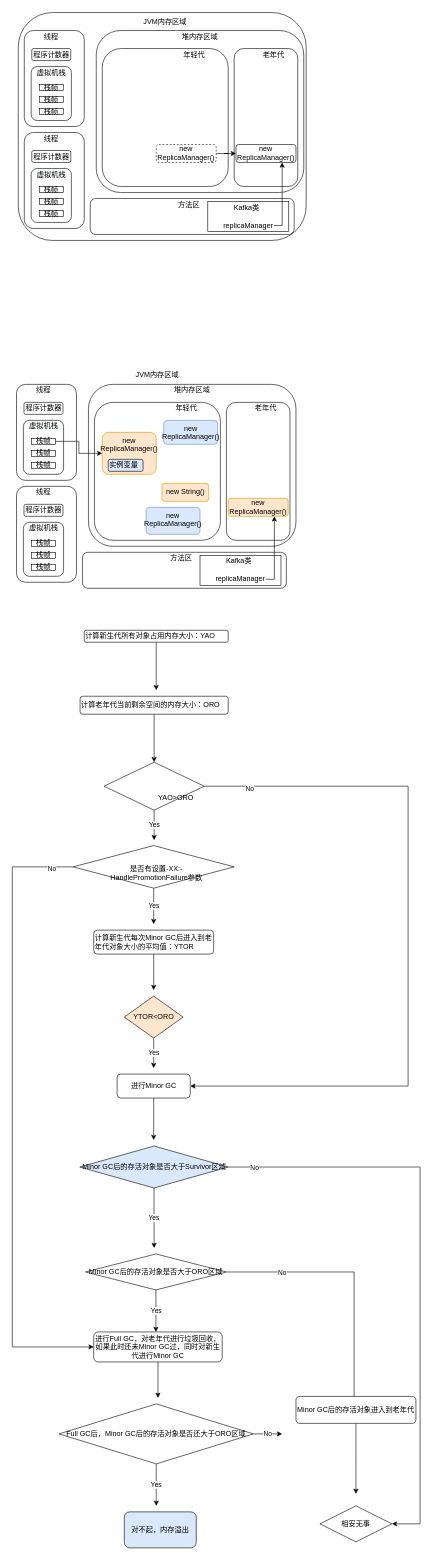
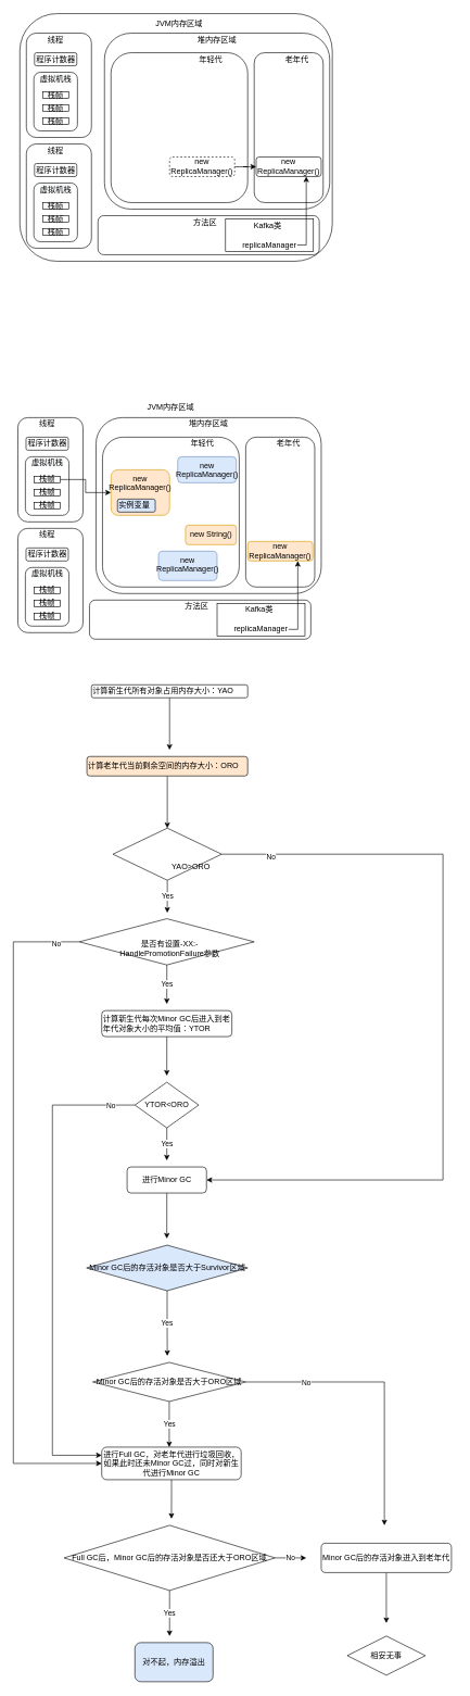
- <mxCell id="68" value="new&amp;nbsp;String()" style="rounded=1;whiteSpace=wrap;html=1;verticalAlign=top;fillColor=#ffe6cc;strokeColor=#d79b00;" vertex="1" parent="1"><mxGeometry x="269.5" y="805" width="78" height="30" as="geometry" /></mxCell>
+ <mxCell id="68" value="new&amp;nbsp;String()" style="rounded=1;whiteSpace=wrap;html=1;verticalAlign=top;fillColor=#ffe6cc;strokeColor=#d79b00;" vertex="1" parent="1"><mxGeometry x="284.5" y="805" width="78" height="30" as="geometry" /></mxCell>
- <mxCell id="74" value="计算老年代当前剩余空间的内存大小：ORO" style="rounded=1;whiteSpace=wrap;html=1;align=left;" vertex="1" parent="1"><mxGeometry x="133" y="1160" width="247" height="30" as="geometry" /></mxCell>
+ <mxCell id="74" value="计算老年代当前剩余空间的内存大小：ORO" style="rounded=1;whiteSpace=wrap;html=1;align=left;fillColor=#ffe6cc;" vertex="1" parent="1"><mxGeometry x="133" y="1160" width="247" height="30" as="geometry" /></mxCell>
- <mxCell id="85" value="YTOR&amp;lt;ORO" style="rhombus;whiteSpace=wrap;html=1;align=center;fillColor=#ffe6cc;" vertex="1" parent="1"><mxGeometry x="206.75" y="1660" width="98" height="70" as="geometry" /></mxCell>
+ <mxCell id="85" value="YTOR&amp;lt;ORO" style="rhombus;whiteSpace=wrap;html=1;align=center;" vertex="1" parent="1"><mxGeometry x="206.75" y="1660" width="98" height="70" as="geometry" /></mxCell>
- <mxCell id="94" style="edgeStyle=orthogonalEdgeStyle;rounded=0;orthogonalLoop=1;jettySize=auto;html=1;" edge="1" parent="1" source="96" target="107"><mxGeometry relative="1" as="geometry"><Array as="points"><mxPoint x="700" y="1945" /><mxPoint x="700" y="2540" /></Array></mxGeometry></mxCell>
- <mxCell id="95" value="No" style="edgeLabel;html=1;align=center;verticalAlign=middle;resizable=0;points=[];" vertex="1" connectable="0" parent="94"><mxGeometry x="-0.911" y="-1" relative="1" as="geometry"><mxPoint as="offset" /></mxGeometry></mxCell>
+ <mxCell id="83" style="edgeStyle=orthogonalEdgeStyle;rounded=0;orthogonalLoop=1;jettySize=auto;html=1;entryX=0;entryY=0.25;entryDx=0;entryDy=0;" edge="1" parent="1" source="85" target="102"><mxGeometry relative="1" as="geometry"><Array as="points"><mxPoint x="80" y="1695" /><mxPoint x="80" y="2233" /></Array></mxGeometry></mxCell>
+ <mxCell id="84" value="No" style="edgeLabel;html=1;align=center;verticalAlign=middle;resizable=0;points=[];" vertex="1" connectable="0" parent="83"><mxGeometry x="-0.899" y="1" relative="1" as="geometry"><mxPoint as="offset" /></mxGeometry></mxCell>
- <mxCell id="109" value="Minor&amp;nbsp;GC后的存活对象进入到老年代" style="rounded=1;whiteSpace=wrap;html=1;align=center;" vertex="1" parent="1"><mxGeometry x="493" y="2327.5" width="200" height="45" as="geometry" /></mxCell>
+ <mxCell id="109" value="Minor&amp;nbsp;GC后的存活对象进入到老年代" style="rounded=1;whiteSpace=wrap;html=1;align=center;" vertex="1" parent="1"><mxGeometry x="493" y="2367.5" width="200" height="45" as="geometry" /></mxCell>
